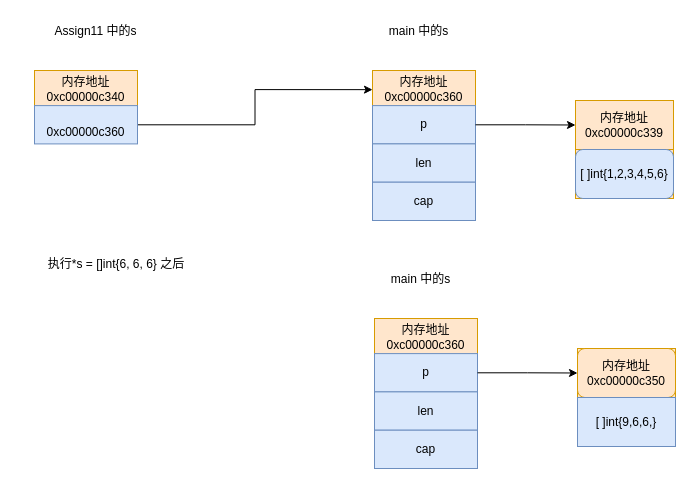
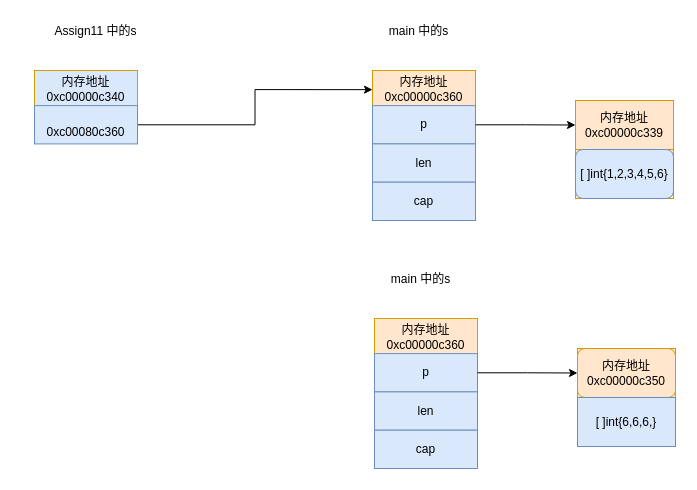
- <mxCell id="13" value="内存地址0xc00000c340" style="rounded=0;whiteSpace=wrap;html=1;fillColor=#ffe6cc;strokeColor=#d79b00;" parent="1" vertex="1"><mxGeometry x="34" y="70" width="103.0" height="38.298" as="geometry" /></mxCell>
+ <mxCell id="13" value="内存地址0xc00000c340" style="rounded=0;whiteSpace=wrap;html=1;fillColor=#dae8fc;strokeColor=#d79b00;" parent="1" vertex="1"><mxGeometry x="34" y="70" width="103.0" height="38.298" as="geometry" /></mxCell>
- <mxCell id="15" value="&lt;br style=&quot;border-color: var(--border-color);&quot;&gt;0xc00000c360" style="rounded=0;whiteSpace=wrap;html=1;fillColor=#dae8fc;strokeColor=#6c8ebf;" parent="1" vertex="1"><mxGeometry x="34" y="105.106" width="103.0" height="38.298" as="geometry" /></mxCell>
+ <mxCell id="15" value="&lt;br style=&quot;border-color: var(--border-color);&quot;&gt;0xc00080c360" style="rounded=0;whiteSpace=wrap;html=1;fillColor=#dae8fc;strokeColor=#6c8ebf;" parent="1" vertex="1"><mxGeometry x="34" y="105.106" width="103.0" height="38.298" as="geometry" /></mxCell>
- <mxCell id="16" value="执行*s = []int{6, 6, 6} 之后" style="text;html=1;strokeColor=none;fillColor=none;align=center;verticalAlign=middle;whiteSpace=wrap;rounded=0;" parent="1" vertex="1"><mxGeometry x="20" y="246" width="192" height="35" as="geometry" /></mxCell>
- <mxCell id="25" value="[ ]int{9,6,6,}" style="rounded=0;whiteSpace=wrap;html=1;fillColor=#dae8fc;strokeColor=#6c8ebf;" parent="23" vertex="1"><mxGeometry y="49" width="98" height="49" as="geometry" /></mxCell>
+ <mxCell id="25" value="[ ]int{6,6,6,}" style="rounded=0;whiteSpace=wrap;html=1;fillColor=#dae8fc;strokeColor=#6c8ebf;" parent="23" vertex="1"><mxGeometry y="49" width="98" height="49" as="geometry" /></mxCell>
